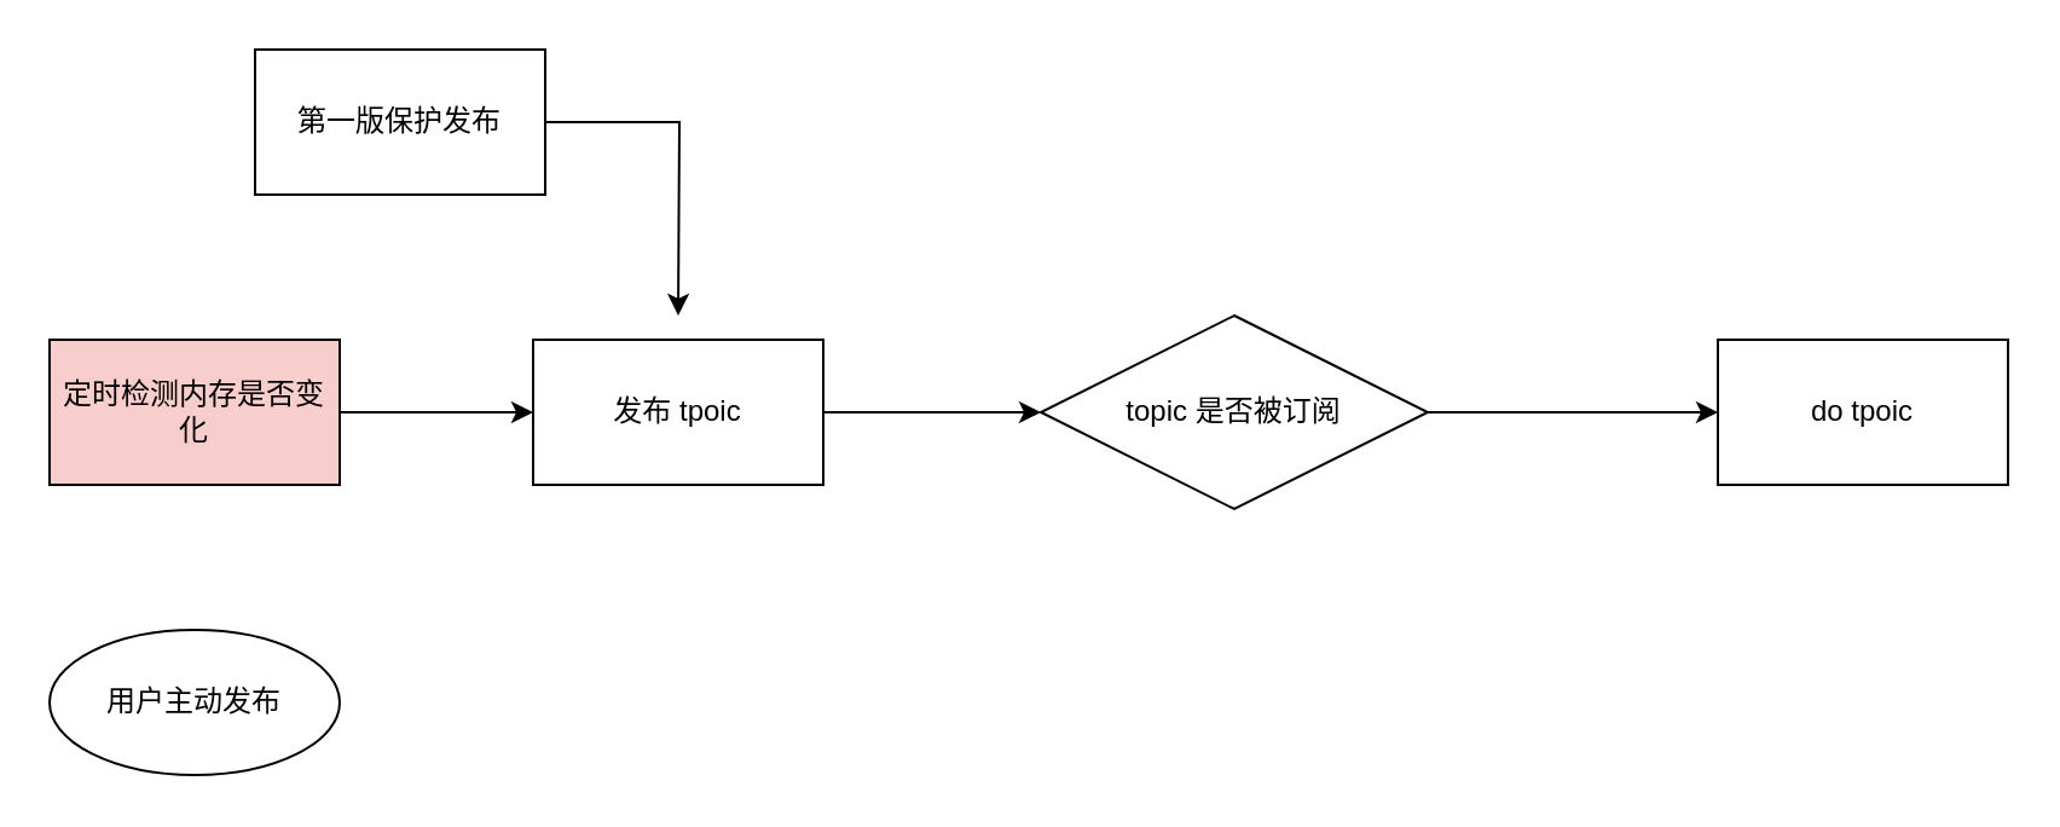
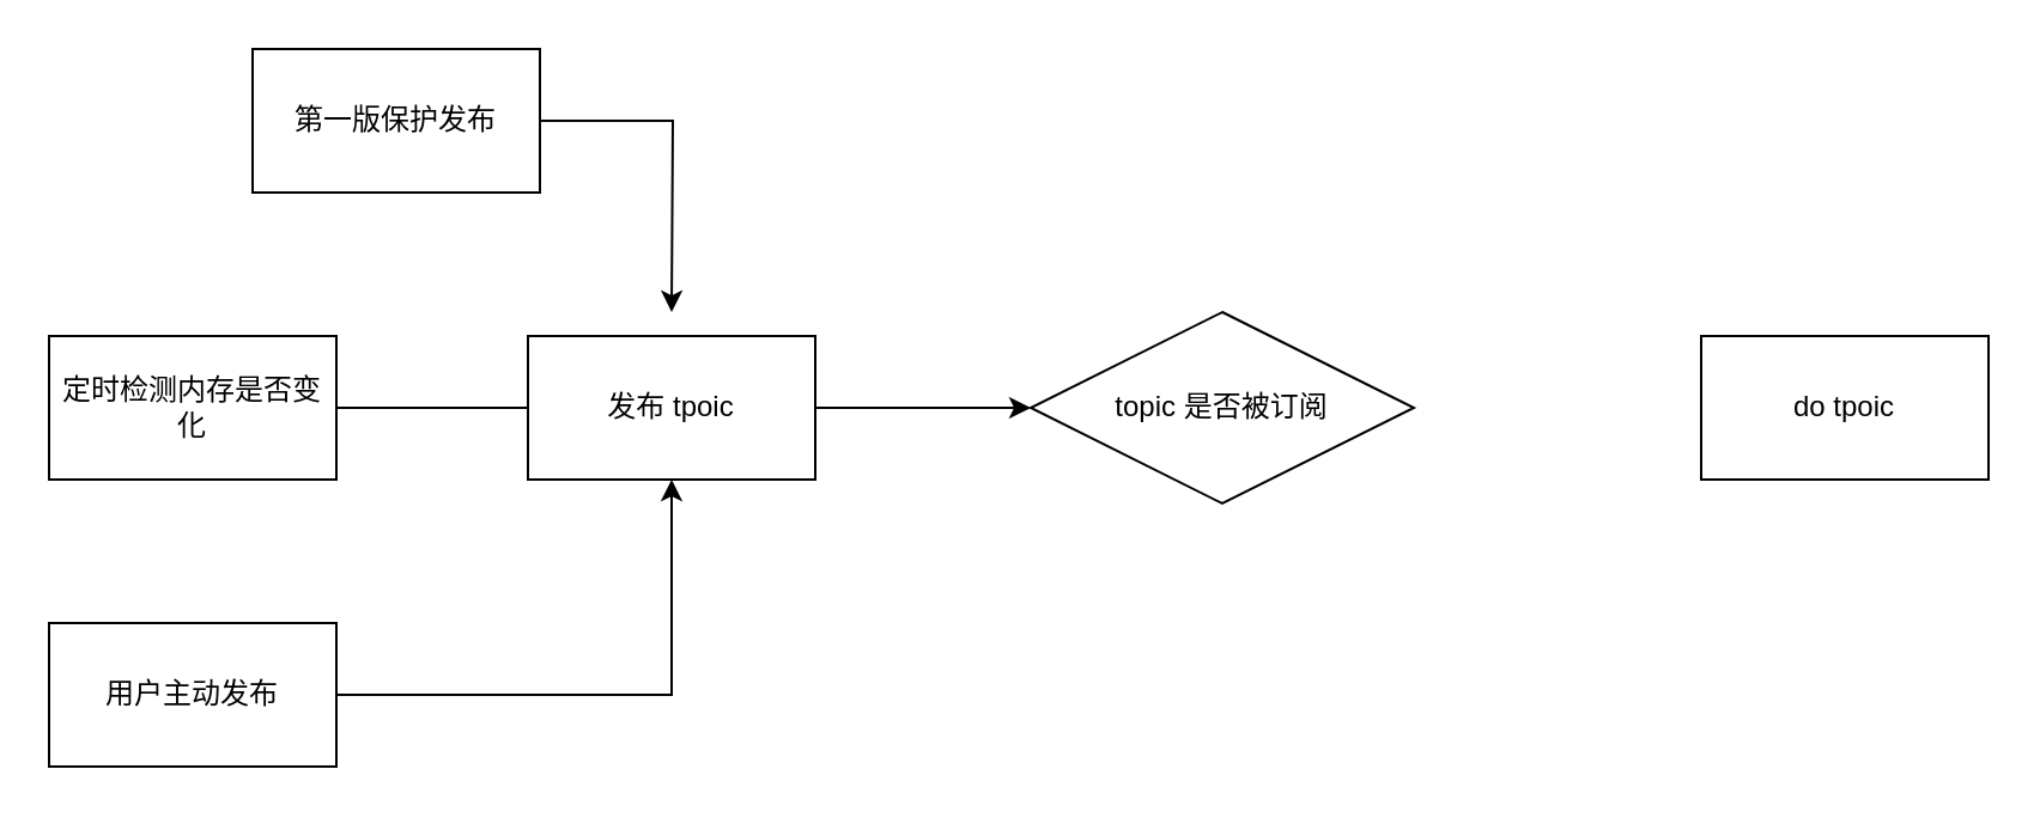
- <mxCell id="5" value="定时检测内存是否变化" style="rounded=0;whiteSpace=wrap;html=1;fillColor=#f8cecc;" vertex="1" parent="1"><mxGeometry x="20" y="140" width="120" height="60" as="geometry" /></mxCell>
+ <mxCell id="5" value="定时检测内存是否变化" style="rounded=0;whiteSpace=wrap;html=1;" vertex="1" parent="1"><mxGeometry x="20" y="140" width="120" height="60" as="geometry" /></mxCell>
- <mxCell id="4" style="edgeStyle=orthogonalEdgeStyle;rounded=0;orthogonalLoop=1;jettySize=auto;html=1;entryX=0;entryY=0.5;entryDx=0;entryDy=0;" edge="1" parent="1" source="5" target="12"><mxGeometry relative="1" as="geometry" /></mxCell>
+ <mxCell id="4" style="edgeStyle=orthogonalEdgeStyle;rounded=0;orthogonalLoop=1;jettySize=auto;html=1;entryX=0;entryY=0.5;entryDx=0;entryDy=0;endArrow=none;" edge="1" parent="1" source="5" target="12"><mxGeometry relative="1" as="geometry" /></mxCell>
- <mxCell id="9" style="edgeStyle=orthogonalEdgeStyle;rounded=0;orthogonalLoop=1;jettySize=auto;html=1;entryX=0;entryY=0.5;entryDx=0;entryDy=0;" edge="1" parent="1" source="10" target="8"><mxGeometry relative="1" as="geometry" /></mxCell>
- <mxCell id="7" value="用户主动发布" style="ellipse;whiteSpace=wrap;html=1;" vertex="1" parent="1"><mxGeometry x="20" y="260" width="120" height="60" as="geometry" /></mxCell>
+ <mxCell id="7" value="用户主动发布" style="rounded=0;whiteSpace=wrap;html=1;" vertex="1" parent="1"><mxGeometry x="20" y="260" width="120" height="60" as="geometry" /></mxCell>
+ <mxCell id="6" style="edgeStyle=orthogonalEdgeStyle;rounded=0;orthogonalLoop=1;jettySize=auto;html=1;entryX=0.5;entryY=1;entryDx=0;entryDy=0;" edge="1" parent="1" source="7" target="12"><mxGeometry relative="1" as="geometry" /></mxCell>
